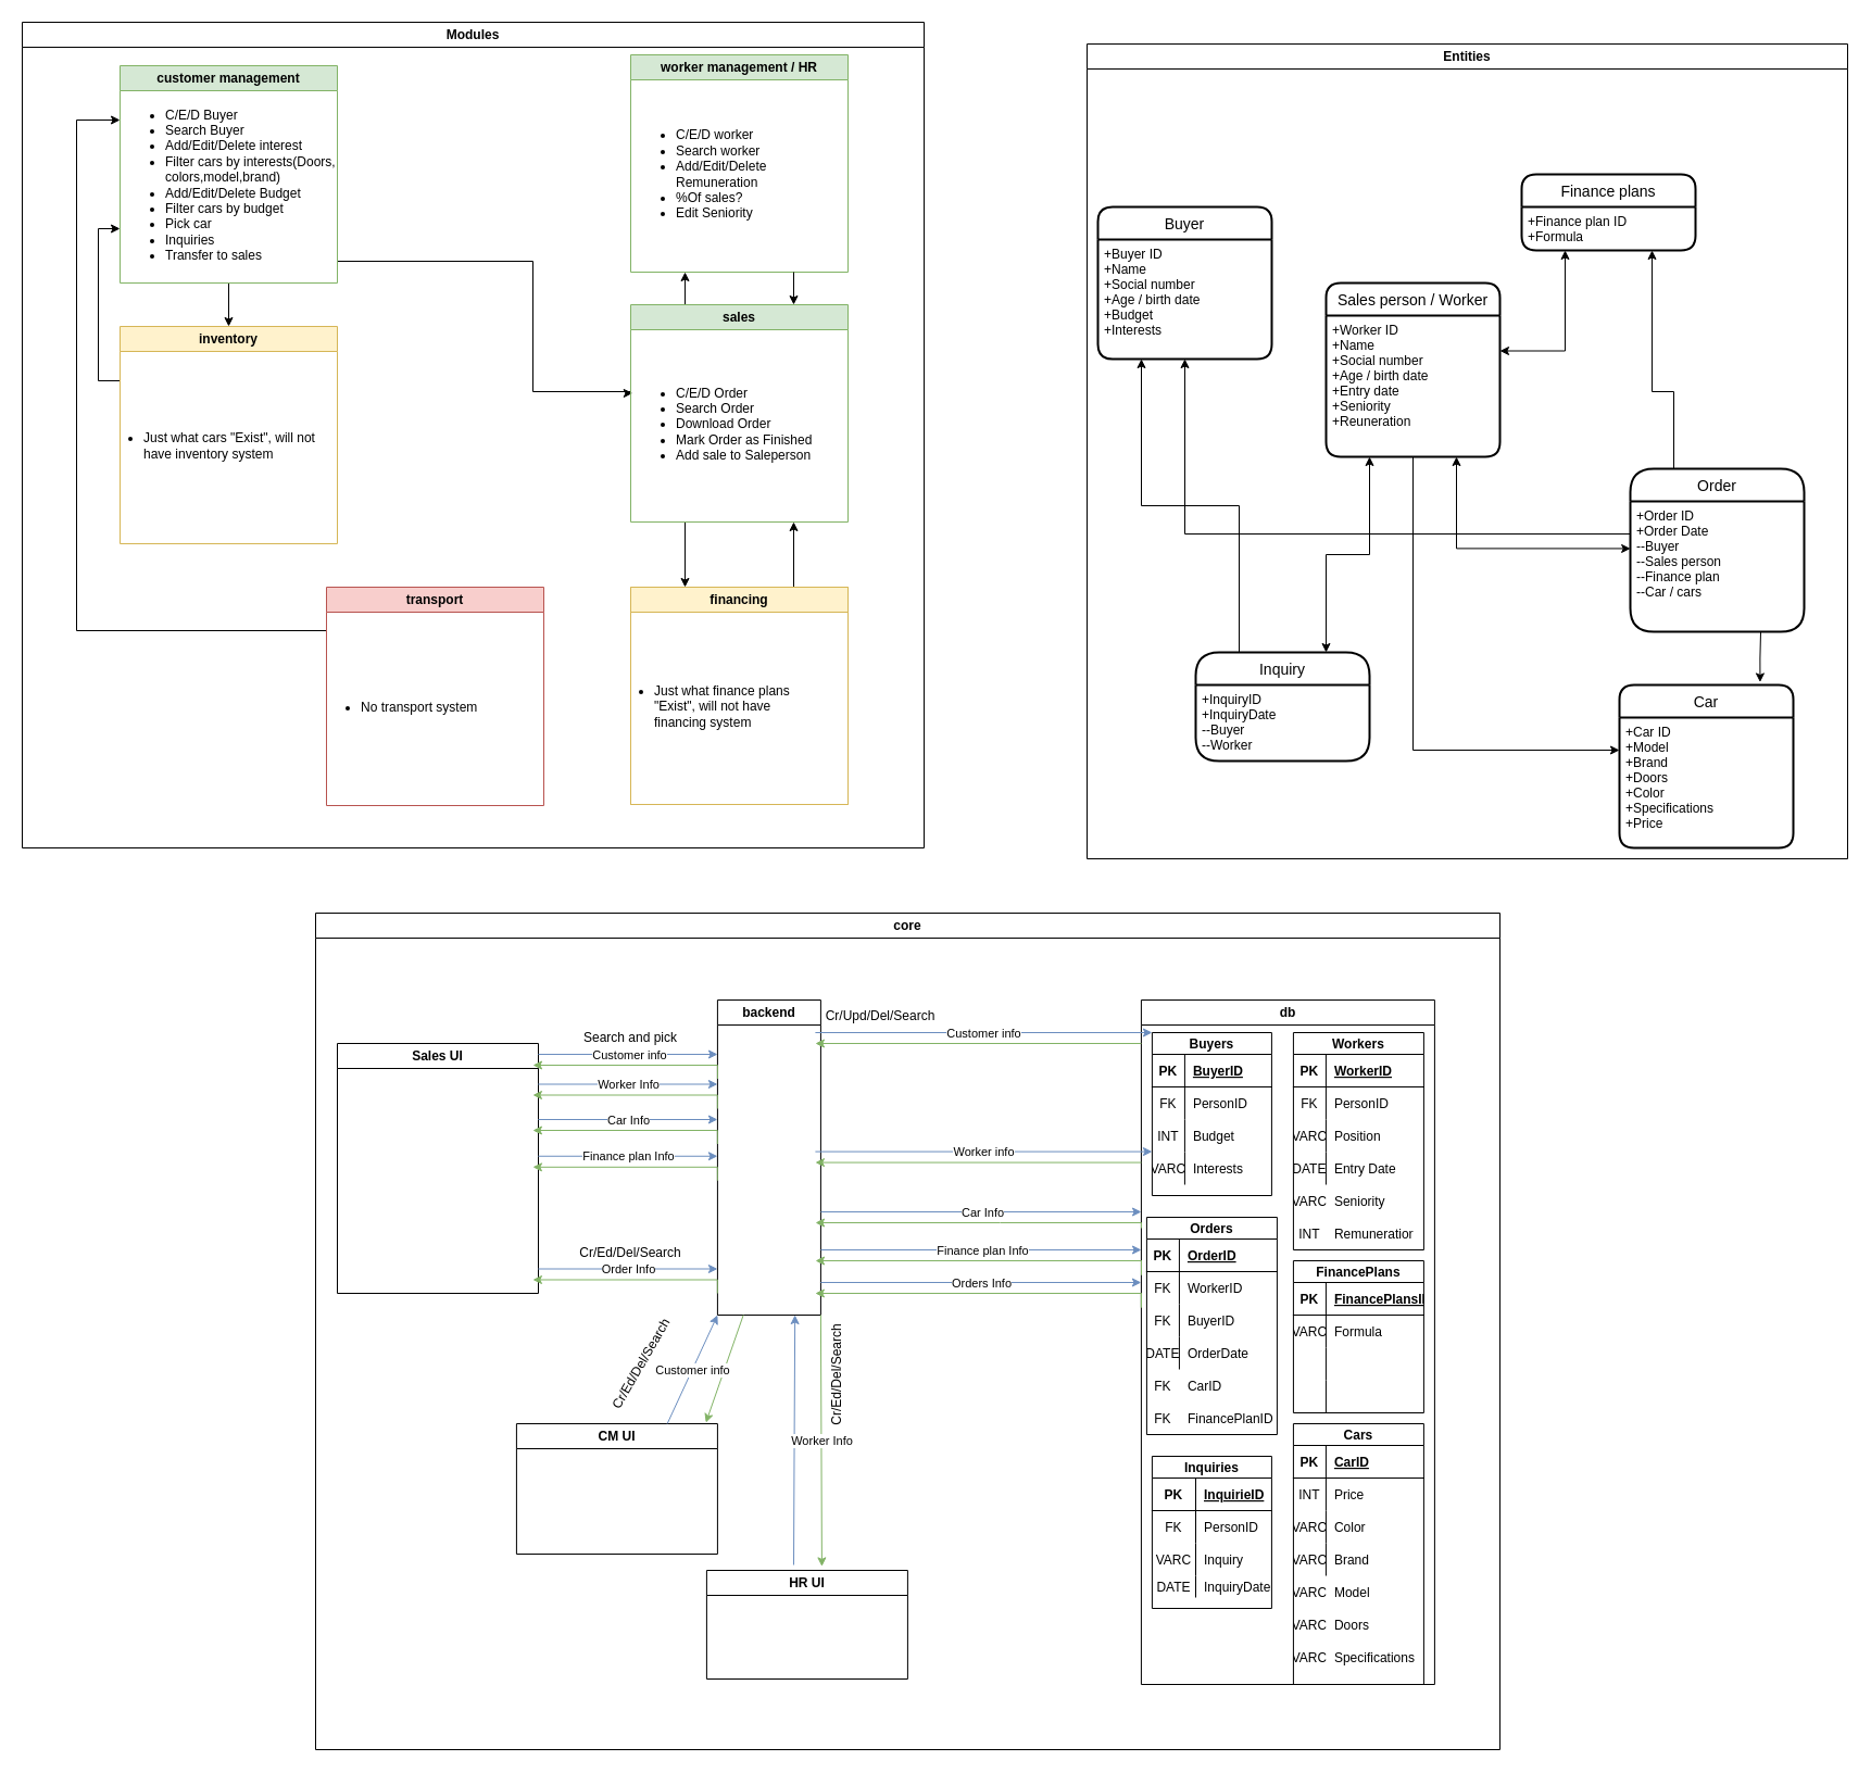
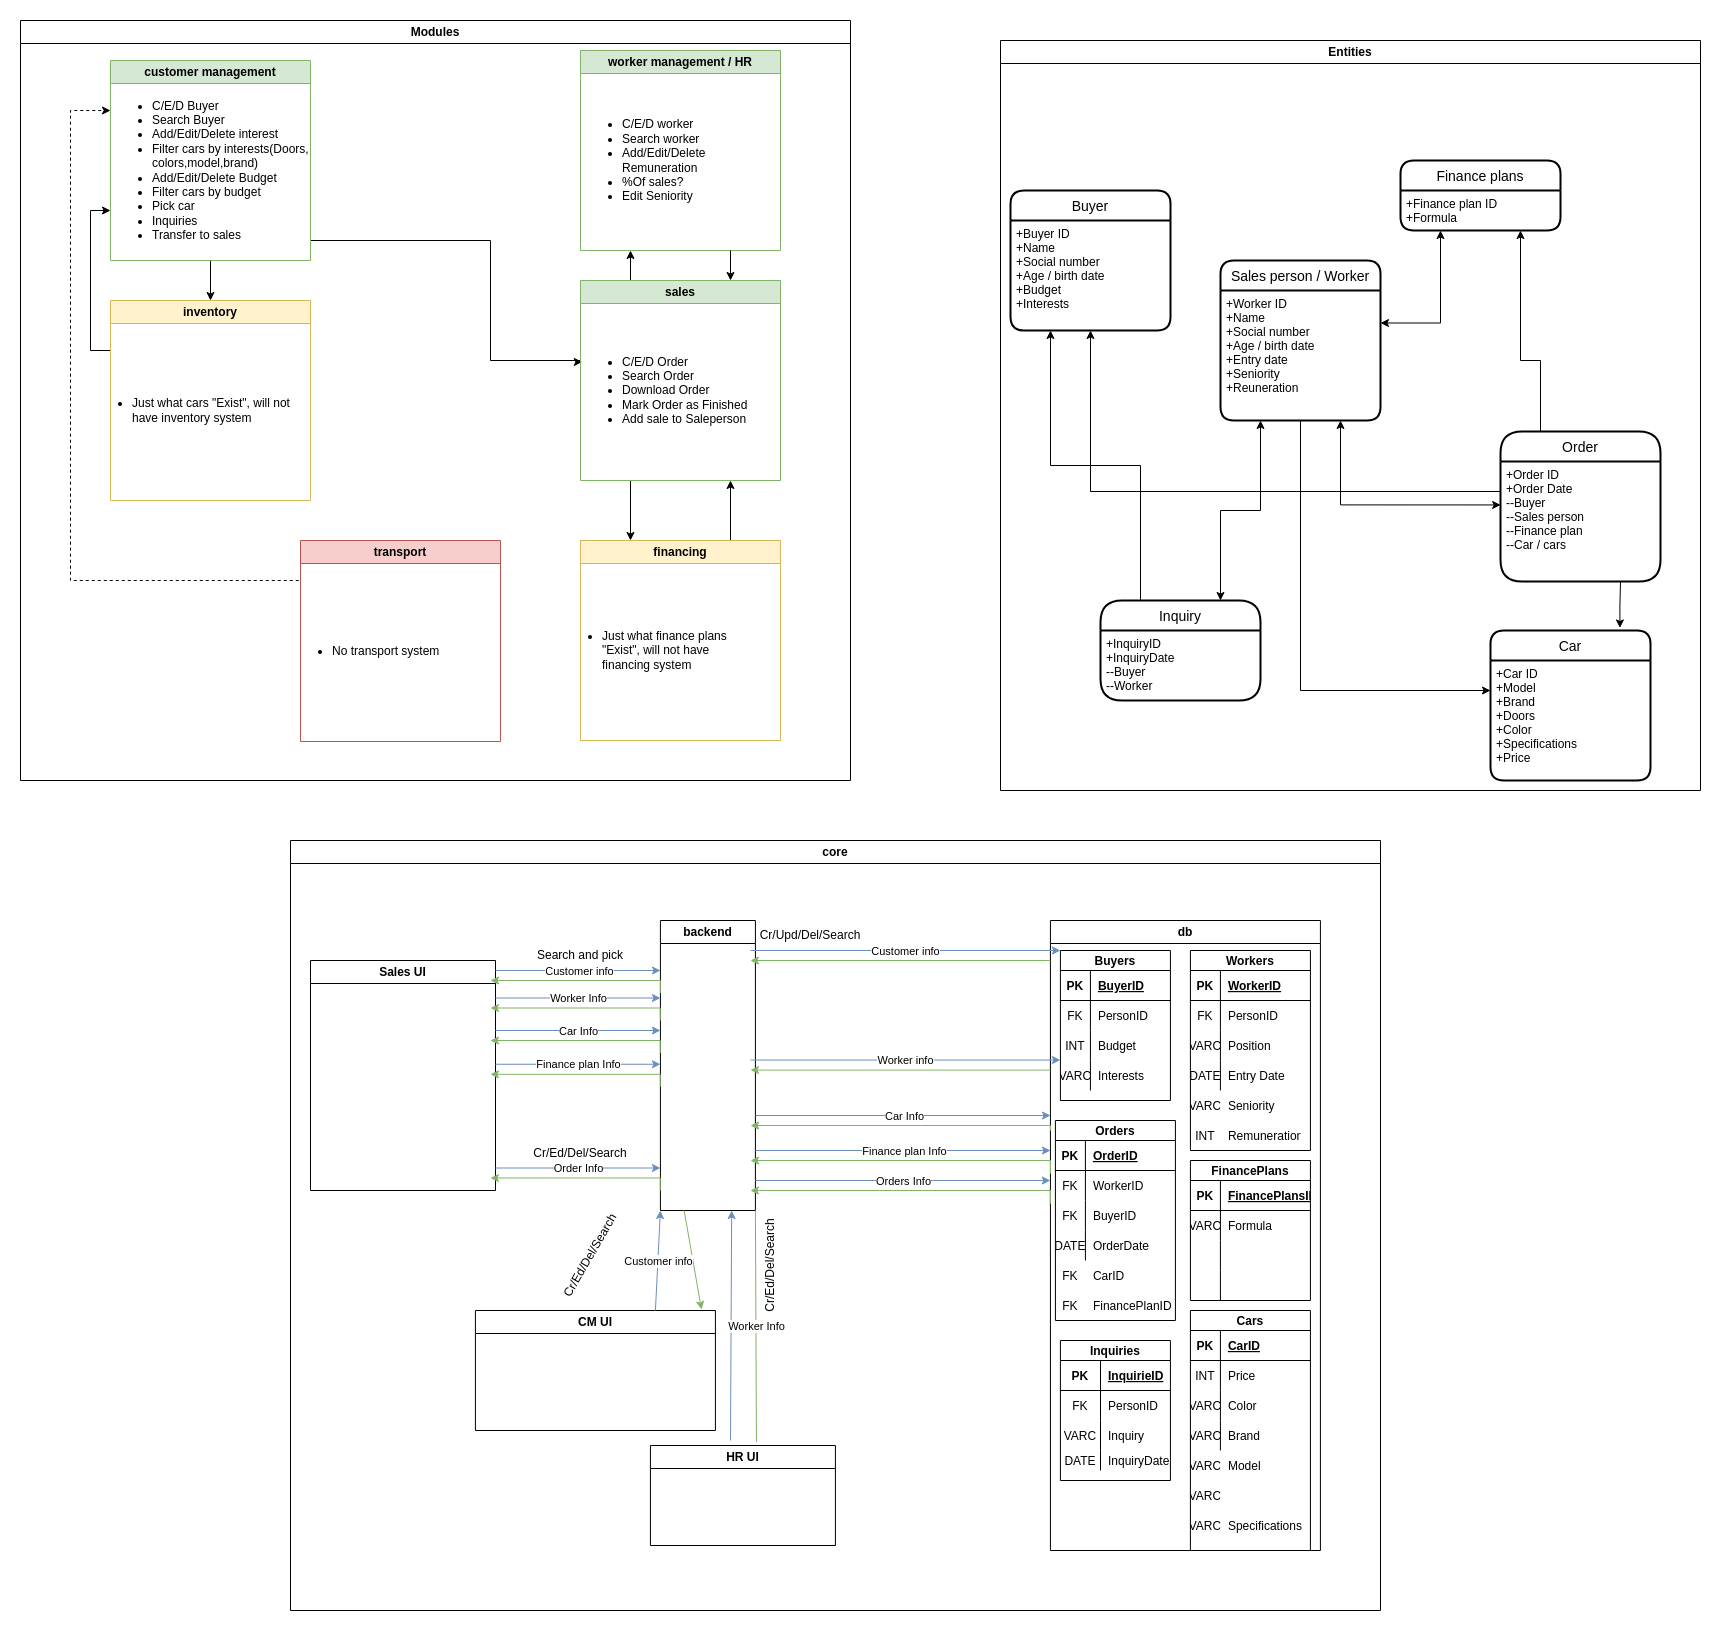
- <mxCell id="18" style="edgeStyle=orthogonalEdgeStyle;rounded=0;orthogonalLoop=1;jettySize=auto;html=1;exitX=0;exitY=0.25;exitDx=0;exitDy=0;entryX=0;entryY=0.25;entryDx=0;entryDy=0;" edge="1" parent="2" source="19" target="5"><mxGeometry relative="1" as="geometry"><Array as="points"><mxPoint x="50" y="560" /><mxPoint x="50" y="90" /></Array></mxGeometry></mxCell>
+ <mxCell id="18" style="edgeStyle=orthogonalEdgeStyle;rounded=0;orthogonalLoop=1;jettySize=auto;html=1;exitX=0;exitY=0.25;exitDx=0;exitDy=0;entryX=0;entryY=0.25;entryDx=0;entryDy=0;dashed=1;" edge="1" parent="2" source="19" target="5"><mxGeometry relative="1" as="geometry"><Array as="points"><mxPoint x="50" y="560" /><mxPoint x="50" y="90" /></Array></mxGeometry></mxCell>
- <mxCell id="46" value="CM UI" style="swimlane;whiteSpace=wrap;html=1;" vertex="1" parent="45"><mxGeometry x="184.92" y="470" width="185" height="120" as="geometry" /></mxCell>
+ <mxCell id="46" value="CM UI" style="swimlane;whiteSpace=wrap;html=1;" vertex="1" parent="45"><mxGeometry x="184.92" y="470" width="240" height="120" as="geometry" /></mxCell>
- <mxCell id="159" value="" style="endArrow=classic;html=1;rounded=0;entryX=0.573;entryY=-0.036;entryDx=0;entryDy=0;entryPerimeter=0;exitX=1;exitY=1;exitDx=0;exitDy=0;fillColor=#d5e8d4;strokeColor=#82b366;" edge="1" parent="45" source="47" target="147"><mxGeometry relative="1" as="geometry"><mxPoint x="719.92" y="370" as="sourcePoint" /><mxPoint x="1039.92" y="370" as="targetPoint" /><Array as="points" /></mxGeometry></mxCell>
+ <mxCell id="159" value="" style="endArrow=none;html=1;rounded=0;entryX=0.573;entryY=-0.036;entryDx=0;entryDy=0;entryPerimeter=0;exitX=1;exitY=1;exitDx=0;exitDy=0;fillColor=#d5e8d4;strokeColor=#82b366;" edge="1" parent="45" source="47" target="147"><mxGeometry relative="1" as="geometry"><mxPoint x="719.92" y="370" as="sourcePoint" /><mxPoint x="1039.92" y="370" as="targetPoint" /><Array as="points" /></mxGeometry></mxCell>
- <mxCell id="154" value="Doors" style="shape=partialRectangle;connectable=0;fillColor=none;top=0;left=0;bottom=0;right=0;align=left;spacingLeft=6;overflow=hidden;" vertex="1" parent="45"><mxGeometry x="929.92" y="640" width="90" height="30" as="geometry"><mxRectangle width="90" height="30" as="alternateBounds" /></mxGeometry></mxCell>
